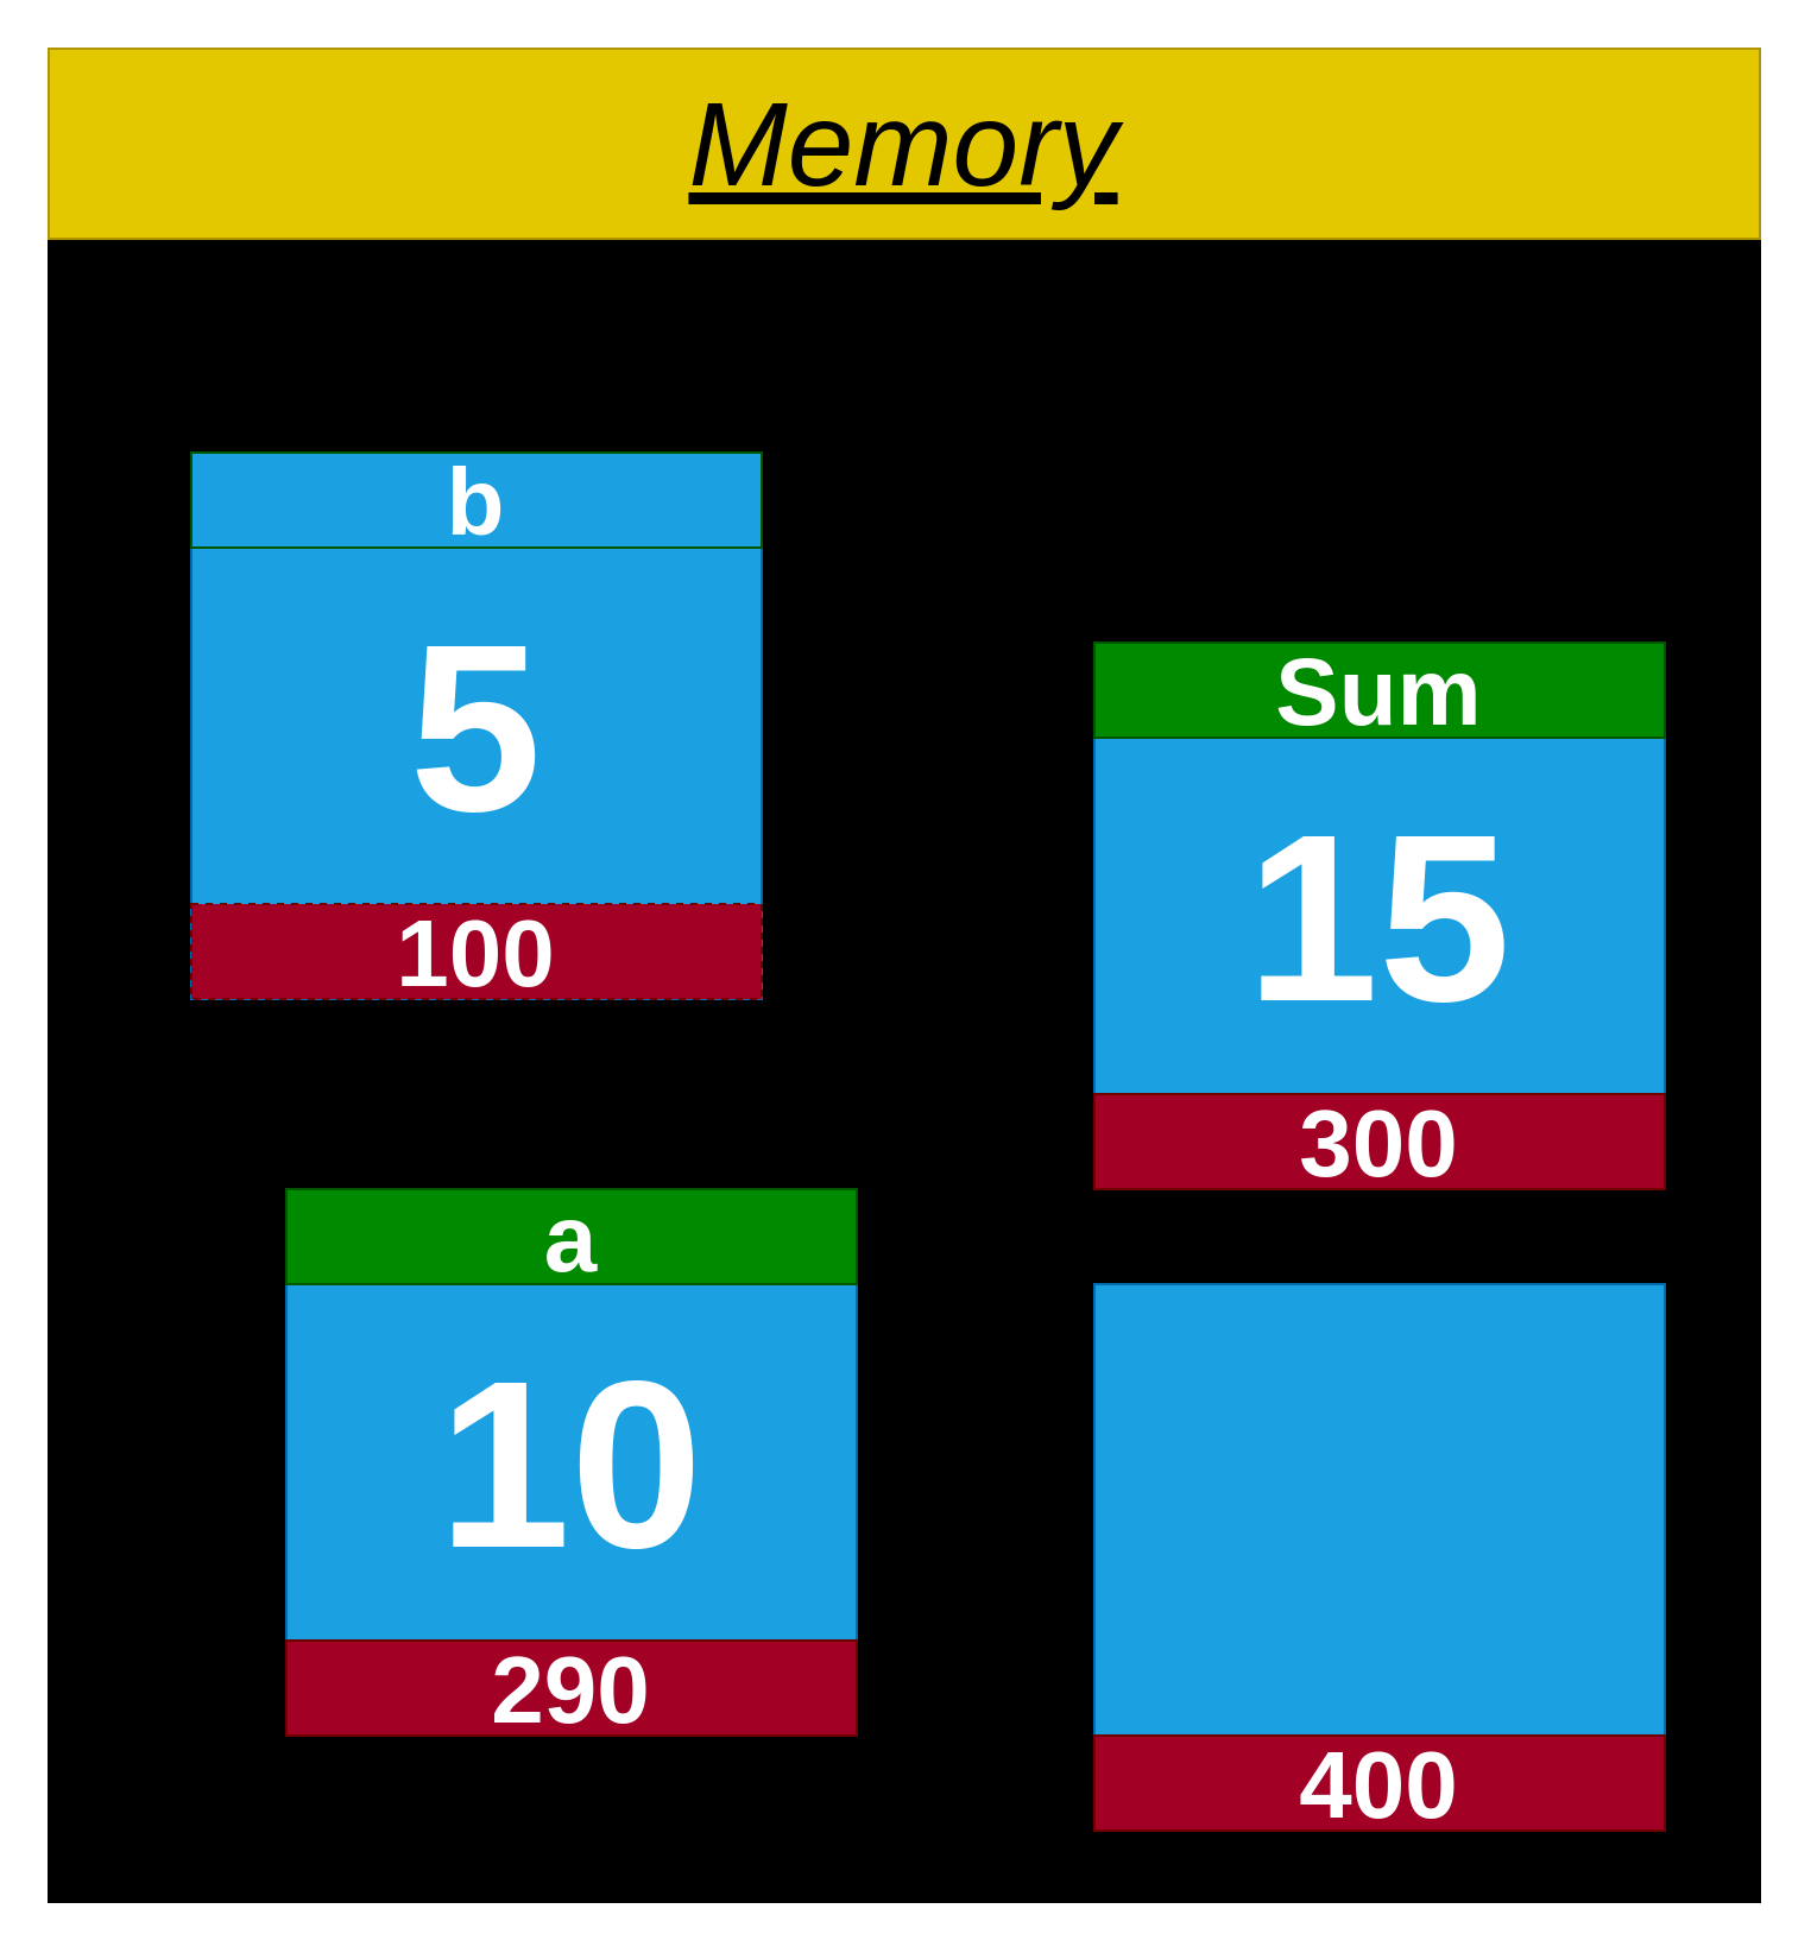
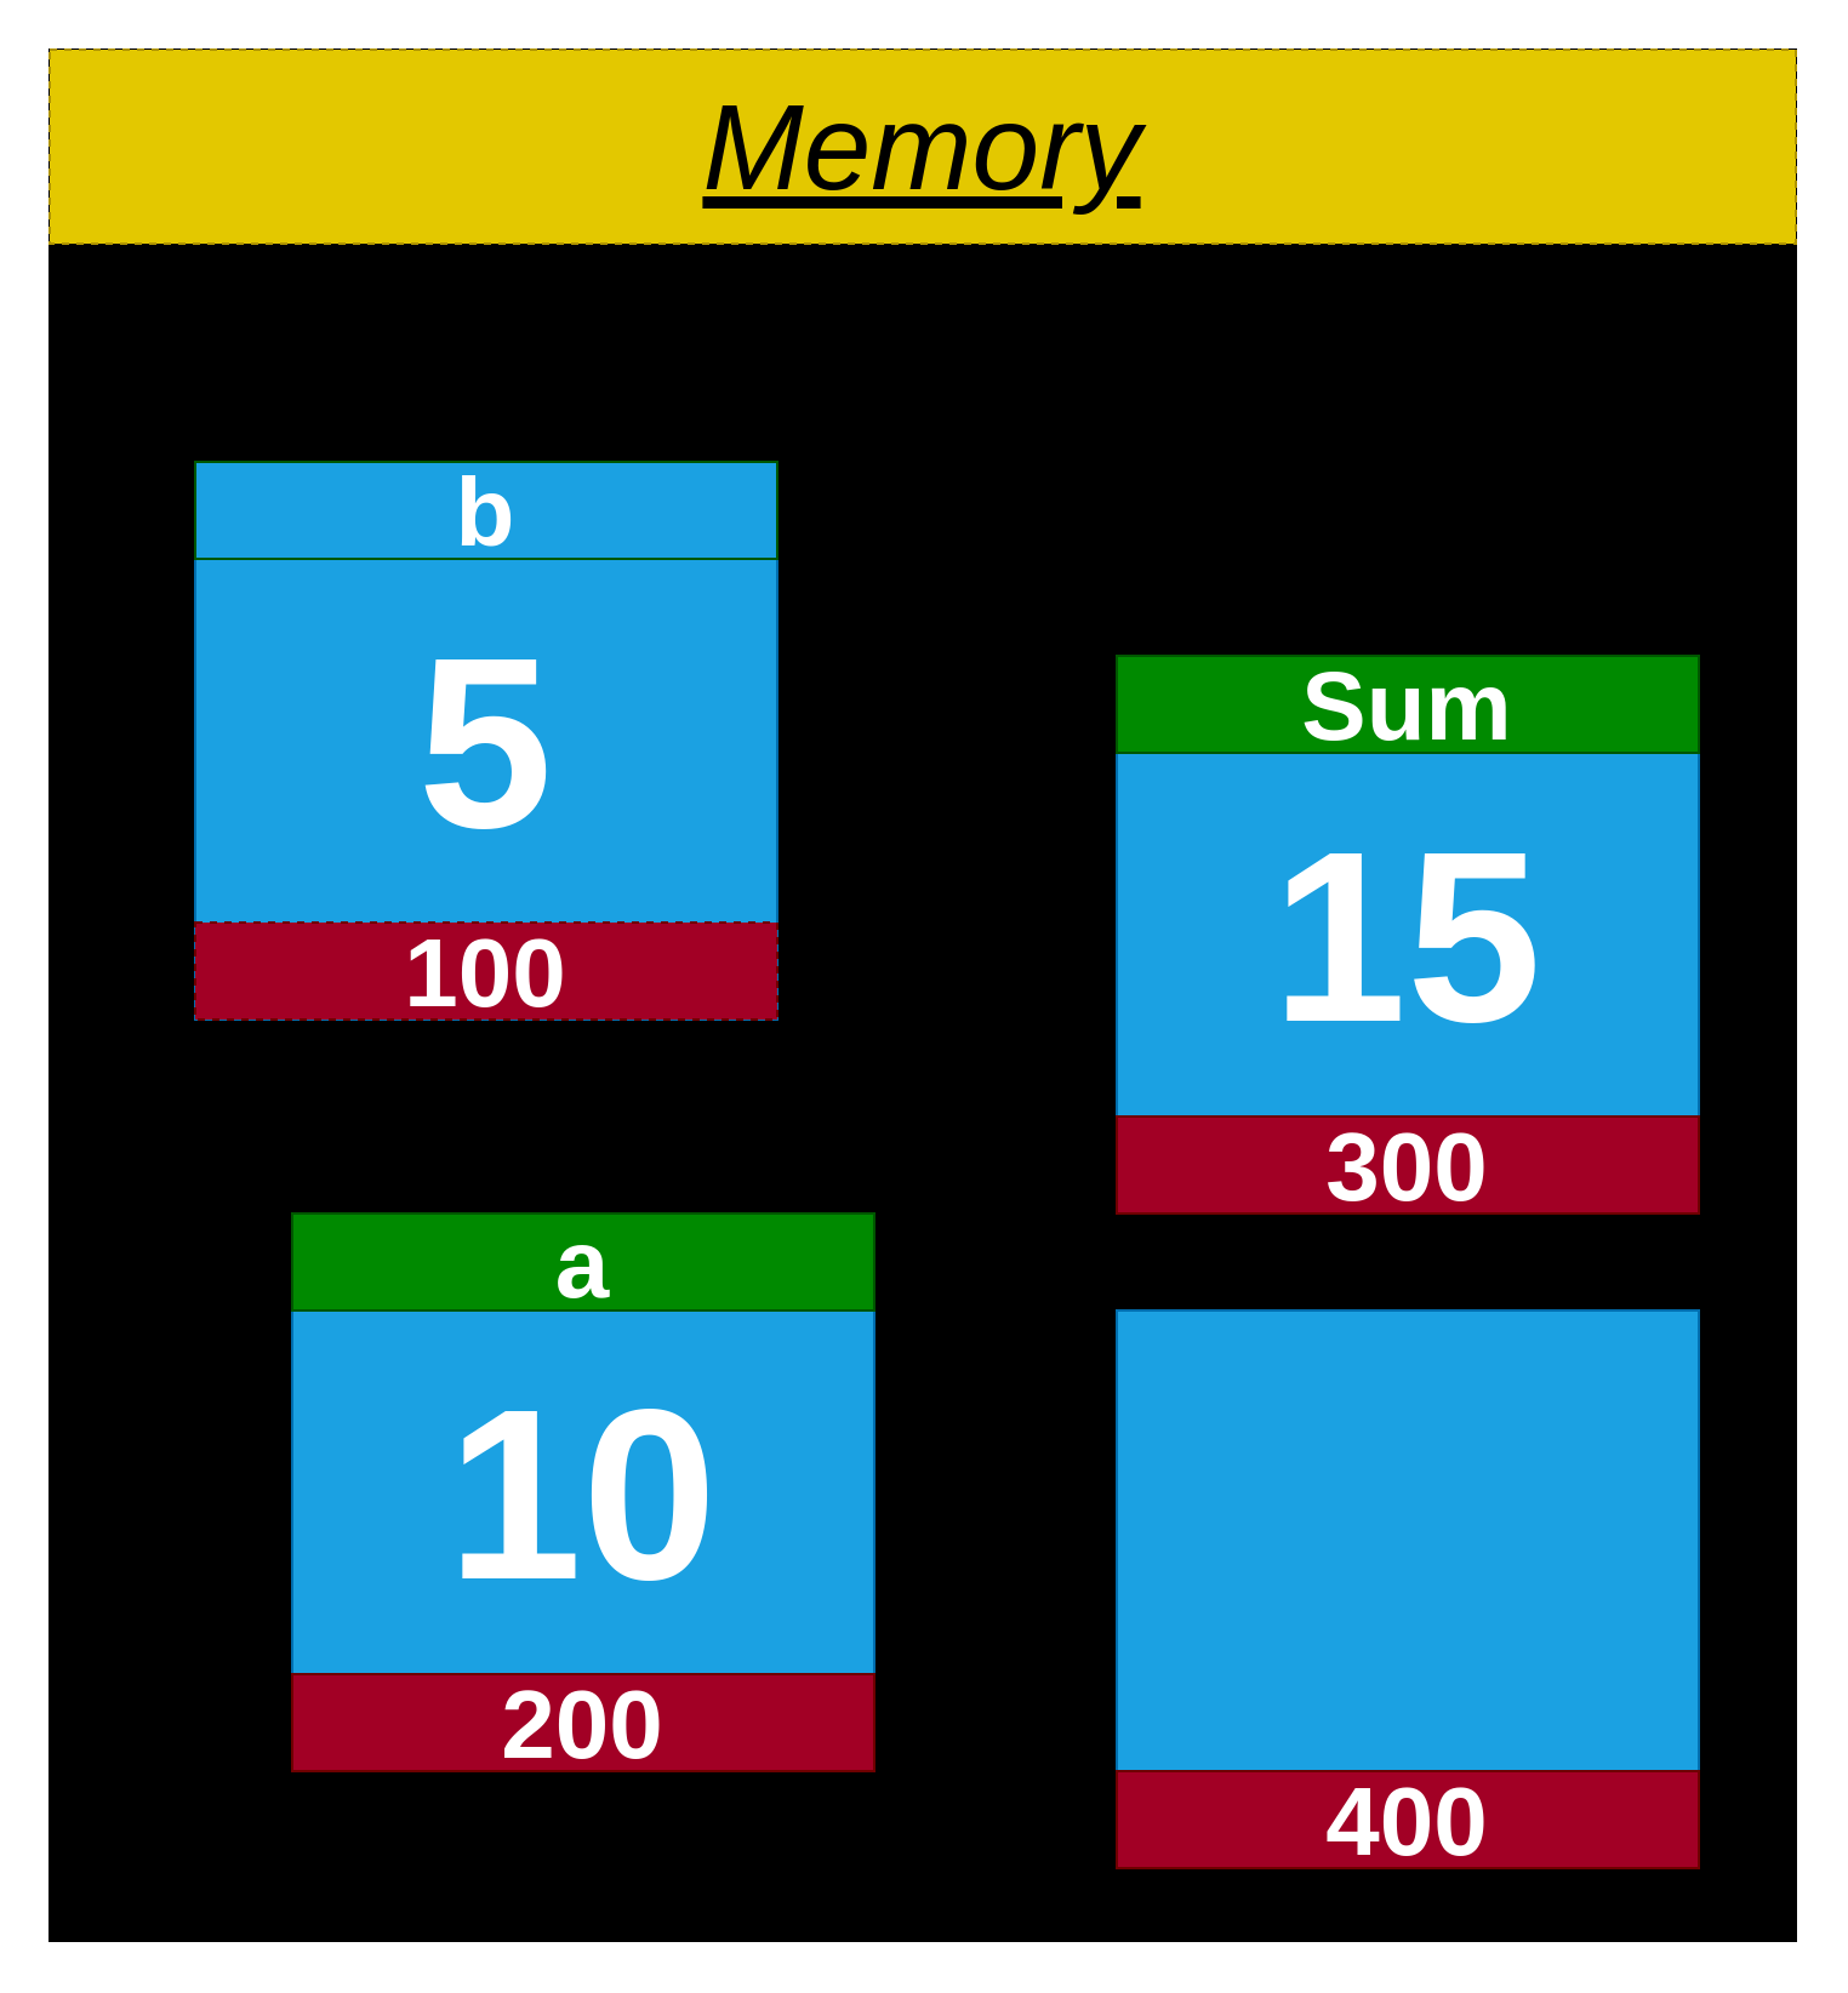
- <mxCell id="3" value="&lt;u&gt;&lt;i&gt;Memory&lt;/i&gt;&lt;/u&gt;" style="rounded=0;whiteSpace=wrap;html=1;fontSize=50;fillColor=#e3c800;fontColor=#000000;strokeColor=#B09500;" parent="1" vertex="1"><mxGeometry x="20" width="720" height="80" as="geometry" y="20" /></mxCell>
+ <mxCell id="3" value="&lt;u&gt;&lt;i&gt;Memory&lt;/i&gt;&lt;/u&gt;" style="rounded=0;whiteSpace=wrap;html=1;fontSize=50;fillColor=#e3c800;fontColor=#000000;strokeColor=#B09500;dashed=1;" parent="1" vertex="1"><mxGeometry x="20" width="720" height="80" as="geometry" y="20" /></mxCell>
- <mxCell id="8" value="&lt;b&gt;&lt;font style=&quot;font-size: 40px;&quot;&gt;290&lt;/font&gt;&lt;/b&gt;" style="rounded=0;whiteSpace=wrap;html=1;fillColor=#a20025;fontColor=#ffffff;strokeColor=#6F0000;" parent="1" vertex="1"><mxGeometry x="120" y="690" width="240" height="40" as="geometry" /></mxCell>
+ <mxCell id="8" value="&lt;b&gt;&lt;font style=&quot;font-size: 40px;&quot;&gt;200&lt;/font&gt;&lt;/b&gt;" style="rounded=0;whiteSpace=wrap;html=1;fillColor=#a20025;fontColor=#ffffff;strokeColor=#6F0000;" parent="1" vertex="1"><mxGeometry x="120" y="690" width="240" height="40" as="geometry" /></mxCell>
